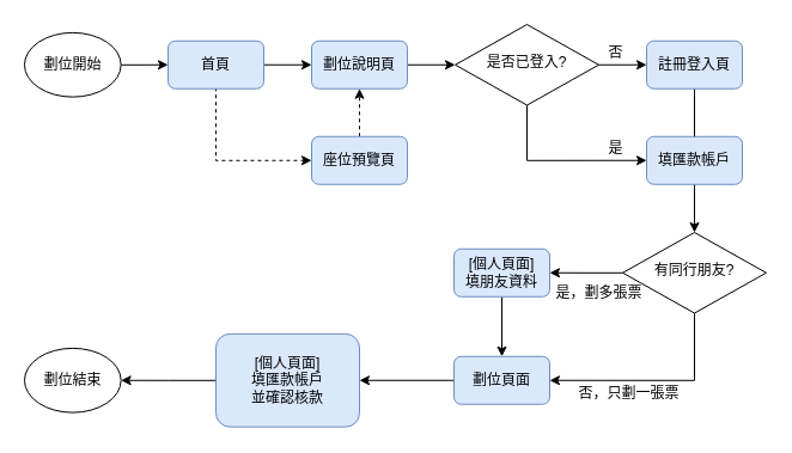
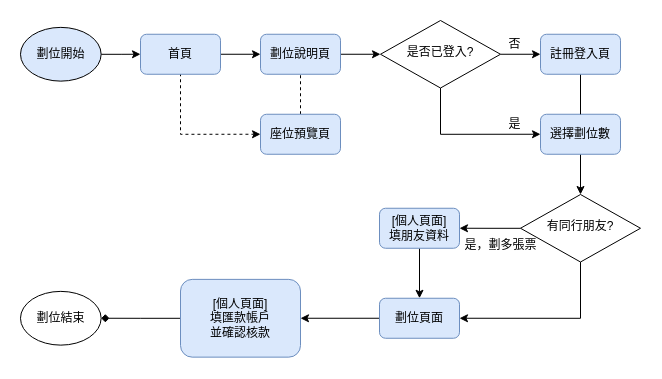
- <mxCell id="31" value="劃位開始" style="ellipse;whiteSpace=wrap;html=1;" vertex="1" parent="1"><mxGeometry x="20" y="26.88" width="80.63" height="53.75" as="geometry" /></mxCell>
+ <mxCell id="31" value="劃位開始" style="ellipse;whiteSpace=wrap;html=1;fillColor=#dae8fc;" vertex="1" parent="1"><mxGeometry x="20" y="26.88" width="80.63" height="53.75" as="geometry" /></mxCell>
- <mxCell id="5" style="edgeStyle=orthogonalEdgeStyle;rounded=0;orthogonalLoop=1;jettySize=auto;html=1;exitX=0.5;exitY=0;exitDx=0;exitDy=0;entryX=0.5;entryY=1;entryDx=0;entryDy=0;dashed=1;" edge="1" parent="1" source="6" target="8"><mxGeometry relative="1" as="geometry" /></mxCell>
+ <mxCell id="5" style="edgeStyle=orthogonalEdgeStyle;rounded=0;orthogonalLoop=1;jettySize=auto;html=1;exitX=0.5;exitY=0;exitDx=0;exitDy=0;entryX=0.5;entryY=1;entryDx=0;entryDy=0;dashed=1;endArrow=none;" edge="1" parent="1" source="6" target="8"><mxGeometry relative="1" as="geometry" /></mxCell>
- <mxCell id="13" value="填匯款帳戶" style="rounded=1;whiteSpace=wrap;html=1;fontSize=12;glass=0;strokeWidth=1;shadow=0;fillColor=#dae8fc;strokeColor=#6c8ebf;" parent="1" vertex="1"><mxGeometry x="540" y="113.75" width="80" height="40" as="geometry" /></mxCell>
+ <mxCell id="13" value="選擇劃位數" style="rounded=1;whiteSpace=wrap;html=1;fontSize=12;glass=0;strokeWidth=1;shadow=0;fillColor=#dae8fc;strokeColor=#6c8ebf;" parent="1" vertex="1"><mxGeometry x="540" y="113.75" width="80" height="40" as="geometry" /></mxCell>
- <mxCell id="21" style="edgeStyle=orthogonalEdgeStyle;rounded=0;orthogonalLoop=1;jettySize=auto;html=1;entryX=1;entryY=0.5;entryDx=0;entryDy=0;" edge="1" parent="1" source="22" target="32"><mxGeometry relative="1" as="geometry" /></mxCell>
+ <mxCell id="21" style="edgeStyle=orthogonalEdgeStyle;rounded=0;orthogonalLoop=1;jettySize=auto;html=1;entryX=1;entryY=0.5;entryDx=0;entryDy=0;endArrow=diamond;" edge="1" parent="1" source="22" target="32"><mxGeometry relative="1" as="geometry" /></mxCell>
- <mxCell id="26" value="否，只劃一張票" style="text;html=1;align=center;verticalAlign=middle;resizable=0;points=[];autosize=1;strokeColor=none;fillColor=none;" vertex="1" parent="1"><mxGeometry x="470" y="314" width="110" height="30" as="geometry" /></mxCell>
